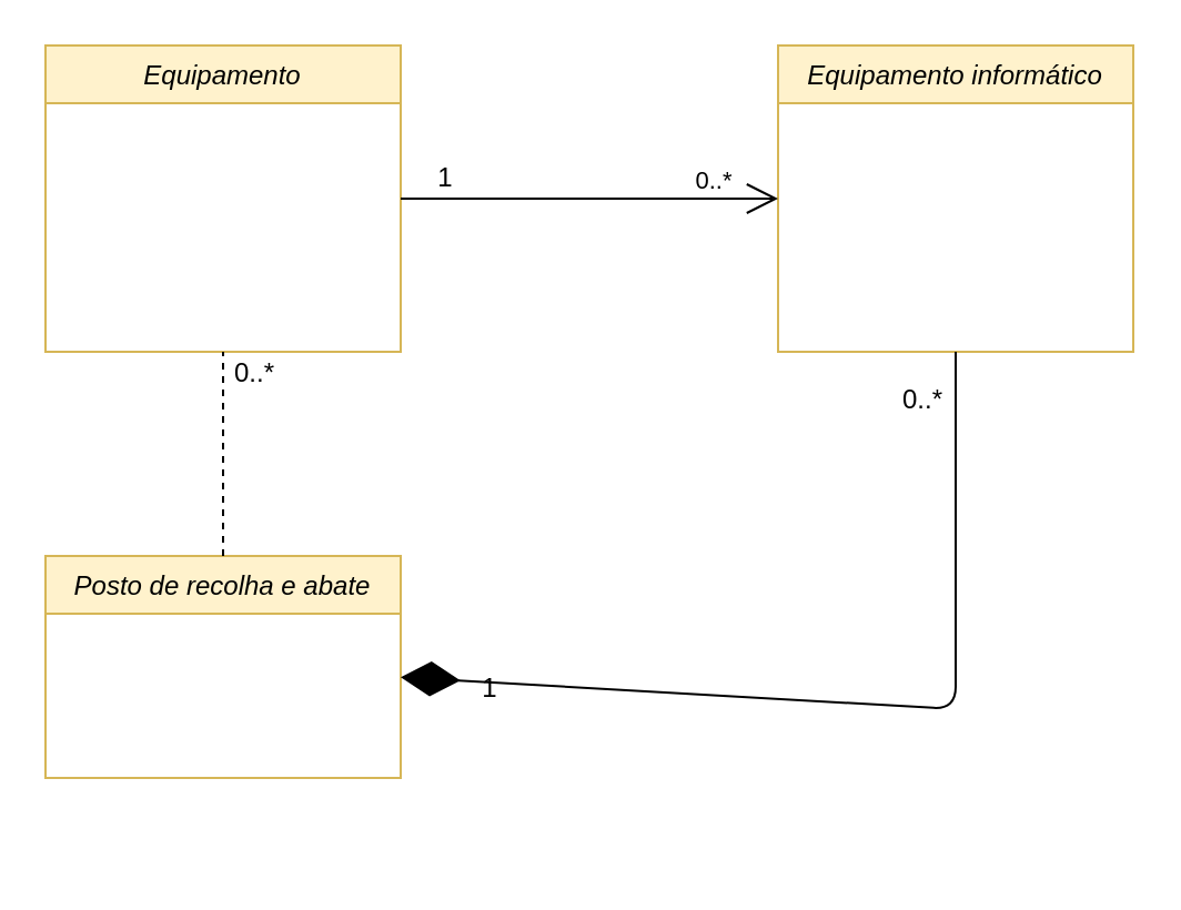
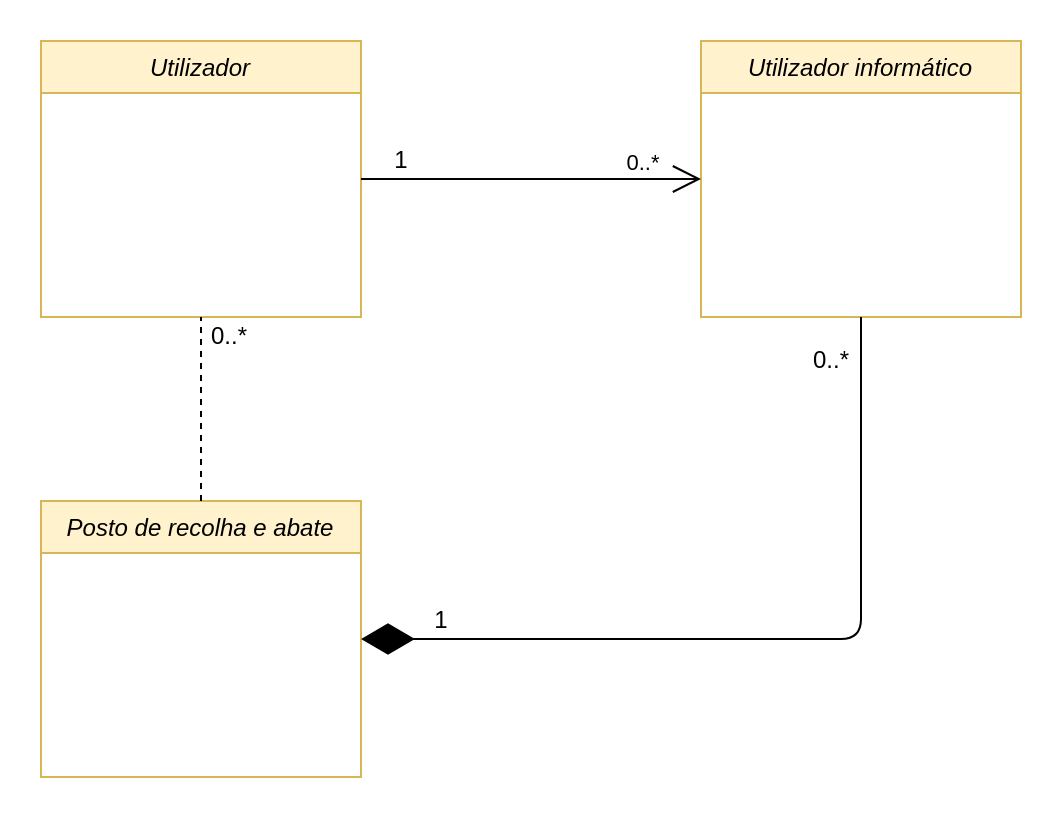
- <mxCell id="2" value="Equipamento" style="swimlane;fontStyle=2;align=center;verticalAlign=top;childLayout=stackLayout;horizontal=1;startSize=26;horizontalStack=0;resizeParent=1;resizeLast=0;collapsible=1;marginBottom=0;rounded=0;shadow=0;strokeWidth=1;labelBackgroundColor=none;labelBorderColor=none;fillColor=#fff2cc;strokeColor=#d6b656;" parent="1" vertex="1"><mxGeometry x="20" y="20" width="160" height="138" as="geometry"><mxRectangle x="230" y="140" width="160" height="26" as="alternateBounds" /></mxGeometry></mxCell>
+ <mxCell id="2" value="Utilizador" style="swimlane;fontStyle=2;align=center;verticalAlign=top;childLayout=stackLayout;horizontal=1;startSize=26;horizontalStack=0;resizeParent=1;resizeLast=0;collapsible=1;marginBottom=0;rounded=0;shadow=0;strokeWidth=1;labelBackgroundColor=none;labelBorderColor=none;fillColor=#fff2cc;strokeColor=#d6b656;" parent="1" vertex="1"><mxGeometry x="20" y="20" width="160" height="138" as="geometry"><mxRectangle x="230" y="140" width="160" height="26" as="alternateBounds" /></mxGeometry></mxCell>
- <mxCell id="3" value="Equipamento informático" style="swimlane;fontStyle=2;align=center;verticalAlign=top;childLayout=stackLayout;horizontal=1;startSize=26;horizontalStack=0;resizeParent=1;resizeLast=0;collapsible=1;marginBottom=0;rounded=0;shadow=0;strokeWidth=1;fillColor=#fff2cc;strokeColor=#d6b656;" vertex="1" parent="1"><mxGeometry x="350" y="20" width="160" height="138" as="geometry"><mxRectangle x="230" y="140" width="160" height="26" as="alternateBounds" /></mxGeometry></mxCell>
+ <mxCell id="3" value="Utilizador informático" style="swimlane;fontStyle=2;align=center;verticalAlign=top;childLayout=stackLayout;horizontal=1;startSize=26;horizontalStack=0;resizeParent=1;resizeLast=0;collapsible=1;marginBottom=0;rounded=0;shadow=0;strokeWidth=1;fillColor=#fff2cc;strokeColor=#d6b656;" vertex="1" parent="1"><mxGeometry x="350" y="20" width="160" height="138" as="geometry"><mxRectangle x="230" y="140" width="160" height="26" as="alternateBounds" /></mxGeometry></mxCell>
- <mxCell id="4" value="Posto de recolha e abate" style="swimlane;fontStyle=2;align=center;verticalAlign=top;childLayout=stackLayout;horizontal=1;startSize=26;horizontalStack=0;resizeParent=1;resizeLast=0;collapsible=1;marginBottom=0;rounded=0;shadow=0;strokeWidth=1;fillColor=#fff2cc;strokeColor=#d6b656;" vertex="1" parent="1"><mxGeometry x="20" y="250" width="160" height="100" as="geometry"><mxRectangle x="190" y="360" width="160" height="26" as="alternateBounds" /></mxGeometry></mxCell>
+ <mxCell id="4" value="Posto de recolha e abate" style="swimlane;fontStyle=2;align=center;verticalAlign=top;childLayout=stackLayout;horizontal=1;startSize=26;horizontalStack=0;resizeParent=1;resizeLast=0;collapsible=1;marginBottom=0;rounded=0;shadow=0;strokeWidth=1;fillColor=#fff2cc;strokeColor=#d6b656;" vertex="1" parent="1"><mxGeometry x="20" y="250" width="160" height="138" as="geometry"><mxRectangle x="190" y="360" width="160" height="26" as="alternateBounds" /></mxGeometry></mxCell>
